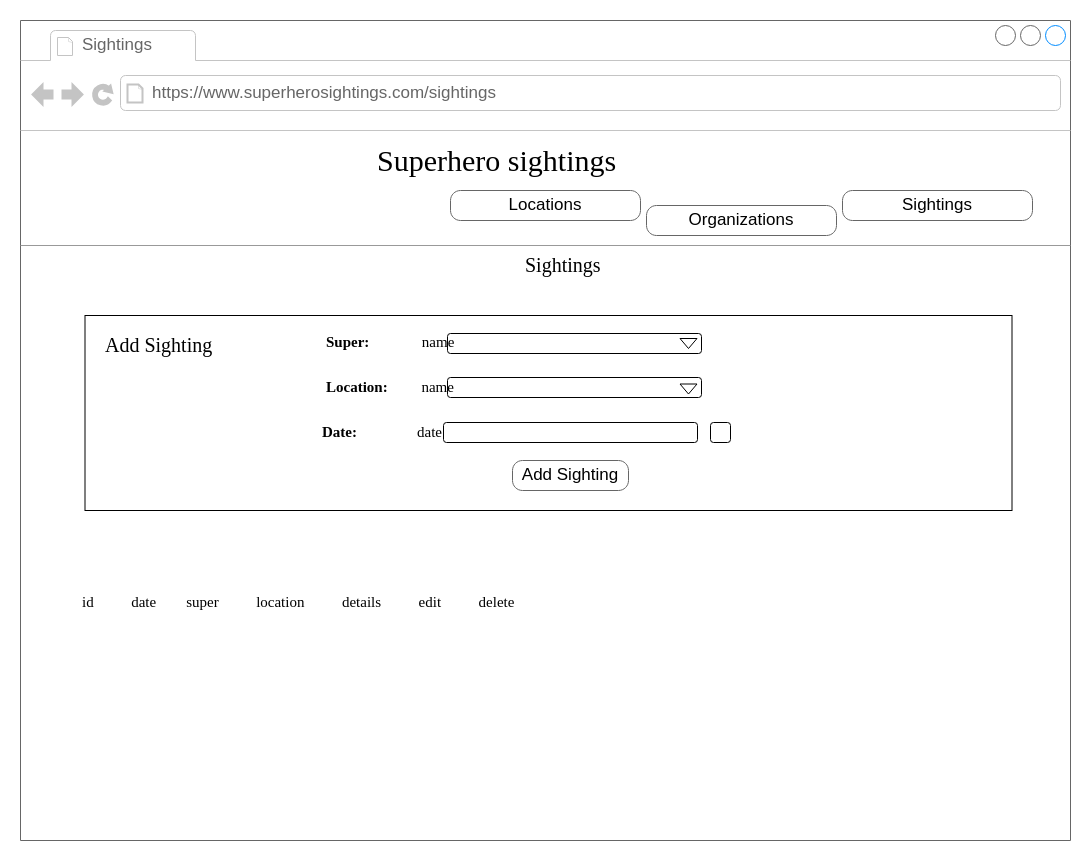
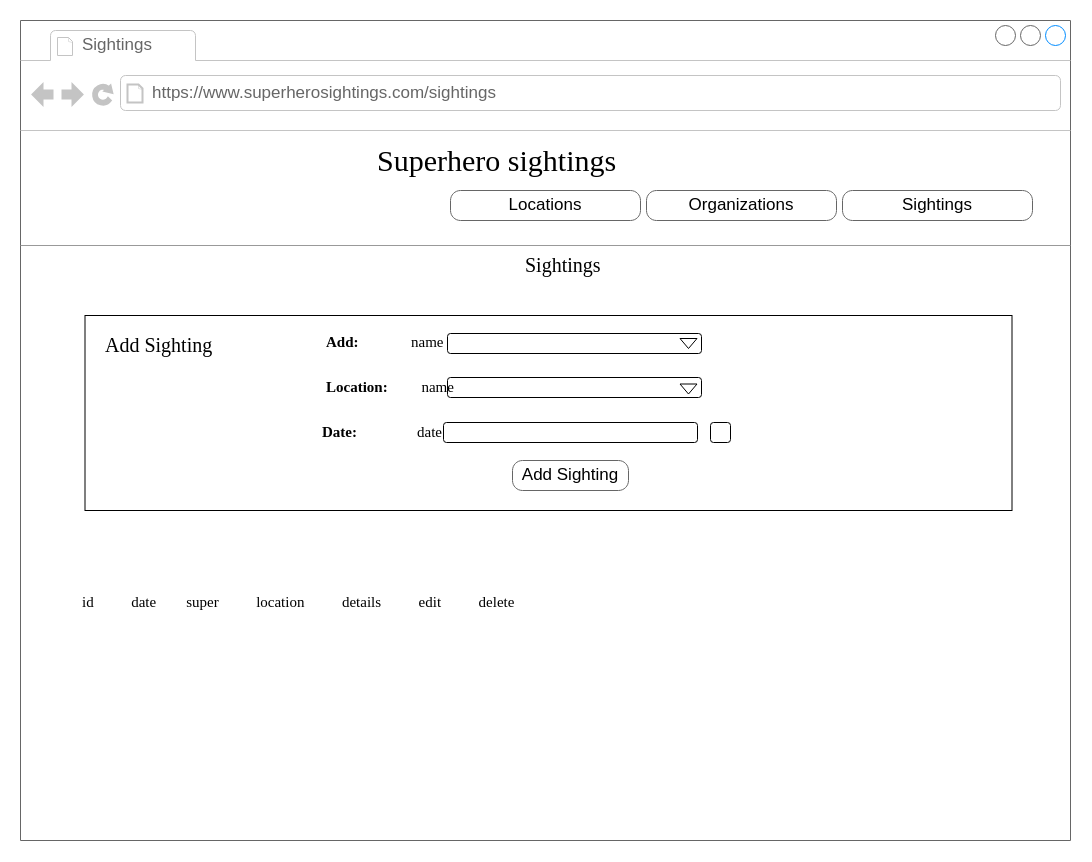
- <mxCell id="8" value="Organizations" style="strokeWidth=1;shadow=0;dashed=0;align=center;html=1;shape=mxgraph.mockup.buttons.button;strokeColor=#666666;mainText=;buttonStyle=round;fontSize=17;fontStyle=0;fillColor=none;whiteSpace=wrap;rounded=0;labelBackgroundColor=none;" parent="2" vertex="1"><mxGeometry x="626" y="185" width="190" height="30" as="geometry" /></mxCell>
+ <mxCell id="8" value="Organizations" style="strokeWidth=1;shadow=0;dashed=0;align=center;html=1;shape=mxgraph.mockup.buttons.button;strokeColor=#666666;mainText=;buttonStyle=round;fontSize=17;fontStyle=0;fillColor=none;whiteSpace=wrap;rounded=0;labelBackgroundColor=none;" parent="2" vertex="1"><mxGeometry x="626" y="170" width="190" height="30" as="geometry" /></mxCell>
- <mxCell id="16" value="&lt;b&gt;Super:&amp;nbsp; &amp;nbsp; &amp;nbsp; &amp;nbsp; &amp;nbsp; &amp;nbsp; &amp;nbsp;&amp;nbsp;&lt;/b&gt;name" style="text;html=1;points=[];align=left;verticalAlign=top;spacingTop=-4;fontSize=15;fontFamily=Verdana" parent="1" vertex="1"><mxGeometry x="324" y="330" width="170" height="30" as="geometry" /></mxCell>
+ <mxCell id="16" value="&lt;b&gt;Add:&amp;nbsp; &amp;nbsp; &amp;nbsp; &amp;nbsp; &amp;nbsp; &amp;nbsp; &amp;nbsp;&amp;nbsp;&lt;/b&gt;name" style="text;html=1;points=[];align=left;verticalAlign=top;spacingTop=-4;fontSize=15;fontFamily=Verdana" parent="1" vertex="1"><mxGeometry x="324" y="330" width="170" height="30" as="geometry" /></mxCell>
